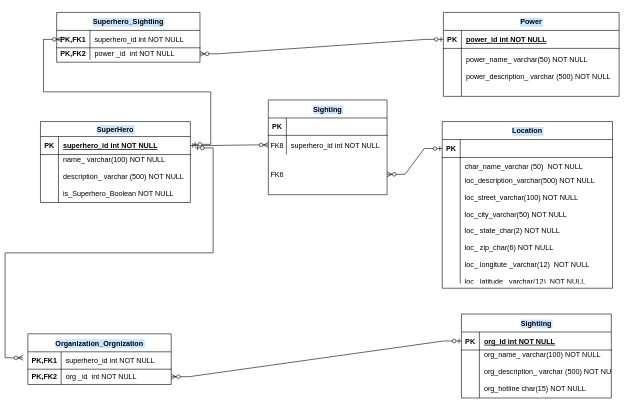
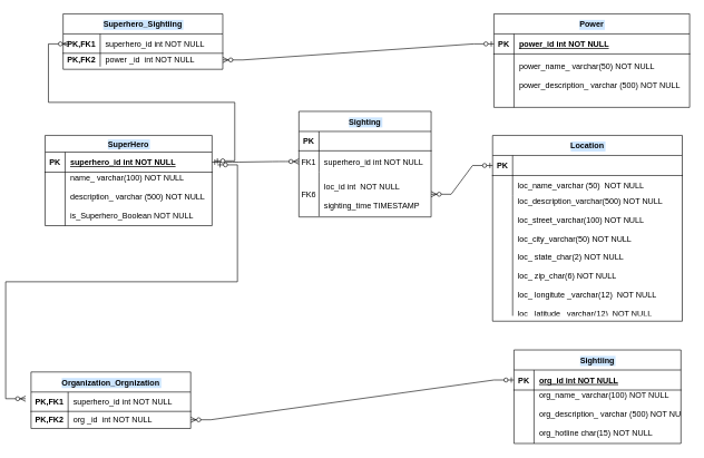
- <mxCell id="8" value="FK8" style="shape=partialRectangle;overflow=hidden;connectable=0;fillColor=none;top=0;left=0;bottom=0;right=0;" parent="7" vertex="1"><mxGeometry width="30.067" height="32" as="geometry"><mxRectangle width="30.067" height="32" as="alternateBounds" /></mxGeometry></mxCell>
+ <mxCell id="8" value="FK1" style="shape=partialRectangle;overflow=hidden;connectable=0;fillColor=none;top=0;left=0;bottom=0;right=0;" parent="7" vertex="1"><mxGeometry width="30.067" height="32" as="geometry"><mxRectangle width="30.067" height="32" as="alternateBounds" /></mxGeometry></mxCell>
- <mxCell id="18" value="char_name_varchar (50)  NOT NULL" style="shape=partialRectangle;overflow=hidden;connectable=0;fillColor=none;top=0;left=0;bottom=0;right=0;align=left;spacingLeft=6;" parent="16" vertex="1"><mxGeometry x="30" width="254" height="30" as="geometry"><mxRectangle width="254" height="30" as="alternateBounds" /></mxGeometry></mxCell>
+ <mxCell id="18" value="loc_name_varchar (50)  NOT NULL" style="shape=partialRectangle;overflow=hidden;connectable=0;fillColor=none;top=0;left=0;bottom=0;right=0;align=left;spacingLeft=6;" parent="16" vertex="1"><mxGeometry x="30" width="254" height="30" as="geometry"><mxRectangle width="254" height="30" as="alternateBounds" /></mxGeometry></mxCell>
+ <mxCell id="12" value="&#10;loc_id int  NOT NULL&#10;&#10;sighting_time TIMESTAMP &#10;&#10; " style="shape=partialRectangle;overflow=hidden;connectable=0;fillColor=none;top=0;left=0;bottom=0;right=0;align=left;spacingLeft=6;" parent="10" vertex="1"><mxGeometry x="30.067" width="167.933" height="66" as="geometry"><mxRectangle width="167.933" height="66" as="alternateBounds" /></mxGeometry></mxCell>
